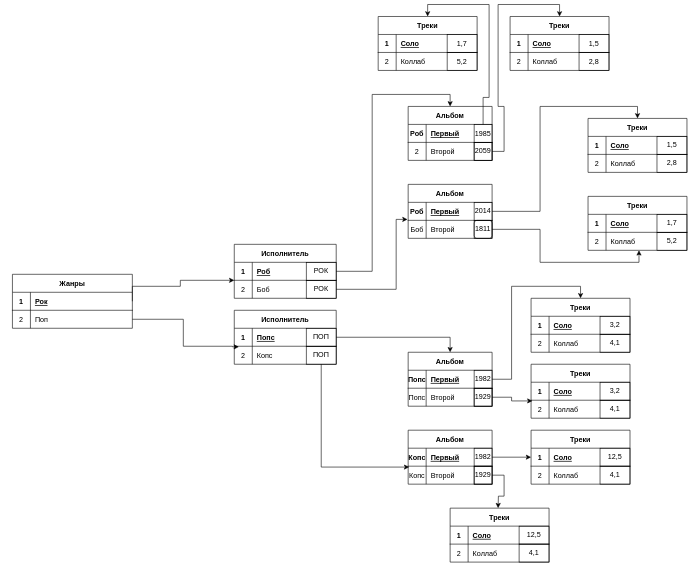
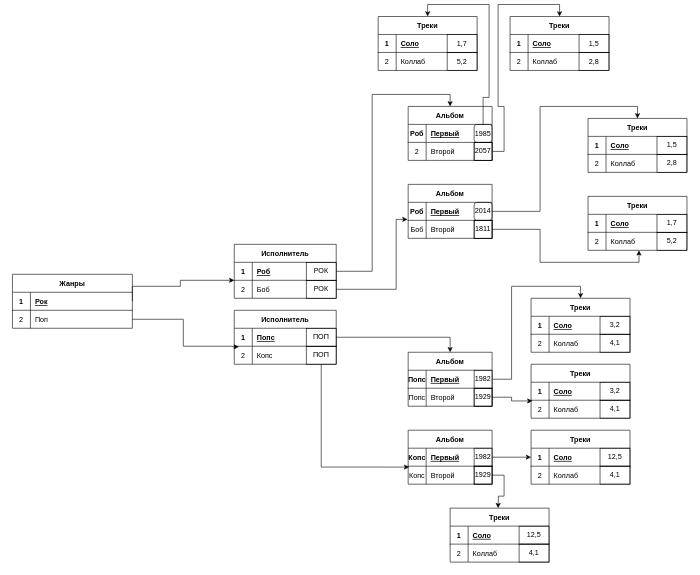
- <mxCell id="58" value="1985" style="rounded=0;whiteSpace=wrap;html=1;fillColor=none;" vertex="1" parent="50"><mxGeometry x="110" y="30" width="30" height="30" as="geometry" /></mxCell>
+ <mxCell id="58" value="1985" style="whiteSpace=wrap;html=1;fillColor=none;rounded=1;" vertex="1" parent="50"><mxGeometry x="110" y="30" width="30" height="30" as="geometry" /></mxCell>
- <mxCell id="60" value="2059" style="rounded=0;whiteSpace=wrap;html=1;fillColor=none;" vertex="1" parent="50"><mxGeometry x="110" y="60" width="30" height="30" as="geometry" /></mxCell>
+ <mxCell id="60" value="2057" style="rounded=0;whiteSpace=wrap;html=1;fillColor=none;" vertex="1" parent="50"><mxGeometry x="110" y="60" width="30" height="30" as="geometry" /></mxCell>
- <mxCell id="47" value="2014" style="rounded=0;whiteSpace=wrap;html=1;fillColor=none;" vertex="1" parent="39"><mxGeometry x="110" y="30" width="30" height="30" as="geometry" /></mxCell>
+ <mxCell id="47" value="2014" style="whiteSpace=wrap;html=1;fillColor=none;rounded=1;" vertex="1" parent="39"><mxGeometry x="110" y="30" width="30" height="30" as="geometry" /></mxCell>
- <mxCell id="49" value="1811" style="whiteSpace=wrap;html=1;fillColor=none;rounded=1;" vertex="1" parent="39"><mxGeometry x="110" y="60" width="30" height="30" as="geometry" /></mxCell>
+ <mxCell id="49" value="1811" style="rounded=0;whiteSpace=wrap;html=1;fillColor=none;" vertex="1" parent="39"><mxGeometry x="110" y="60" width="30" height="30" as="geometry" /></mxCell>
